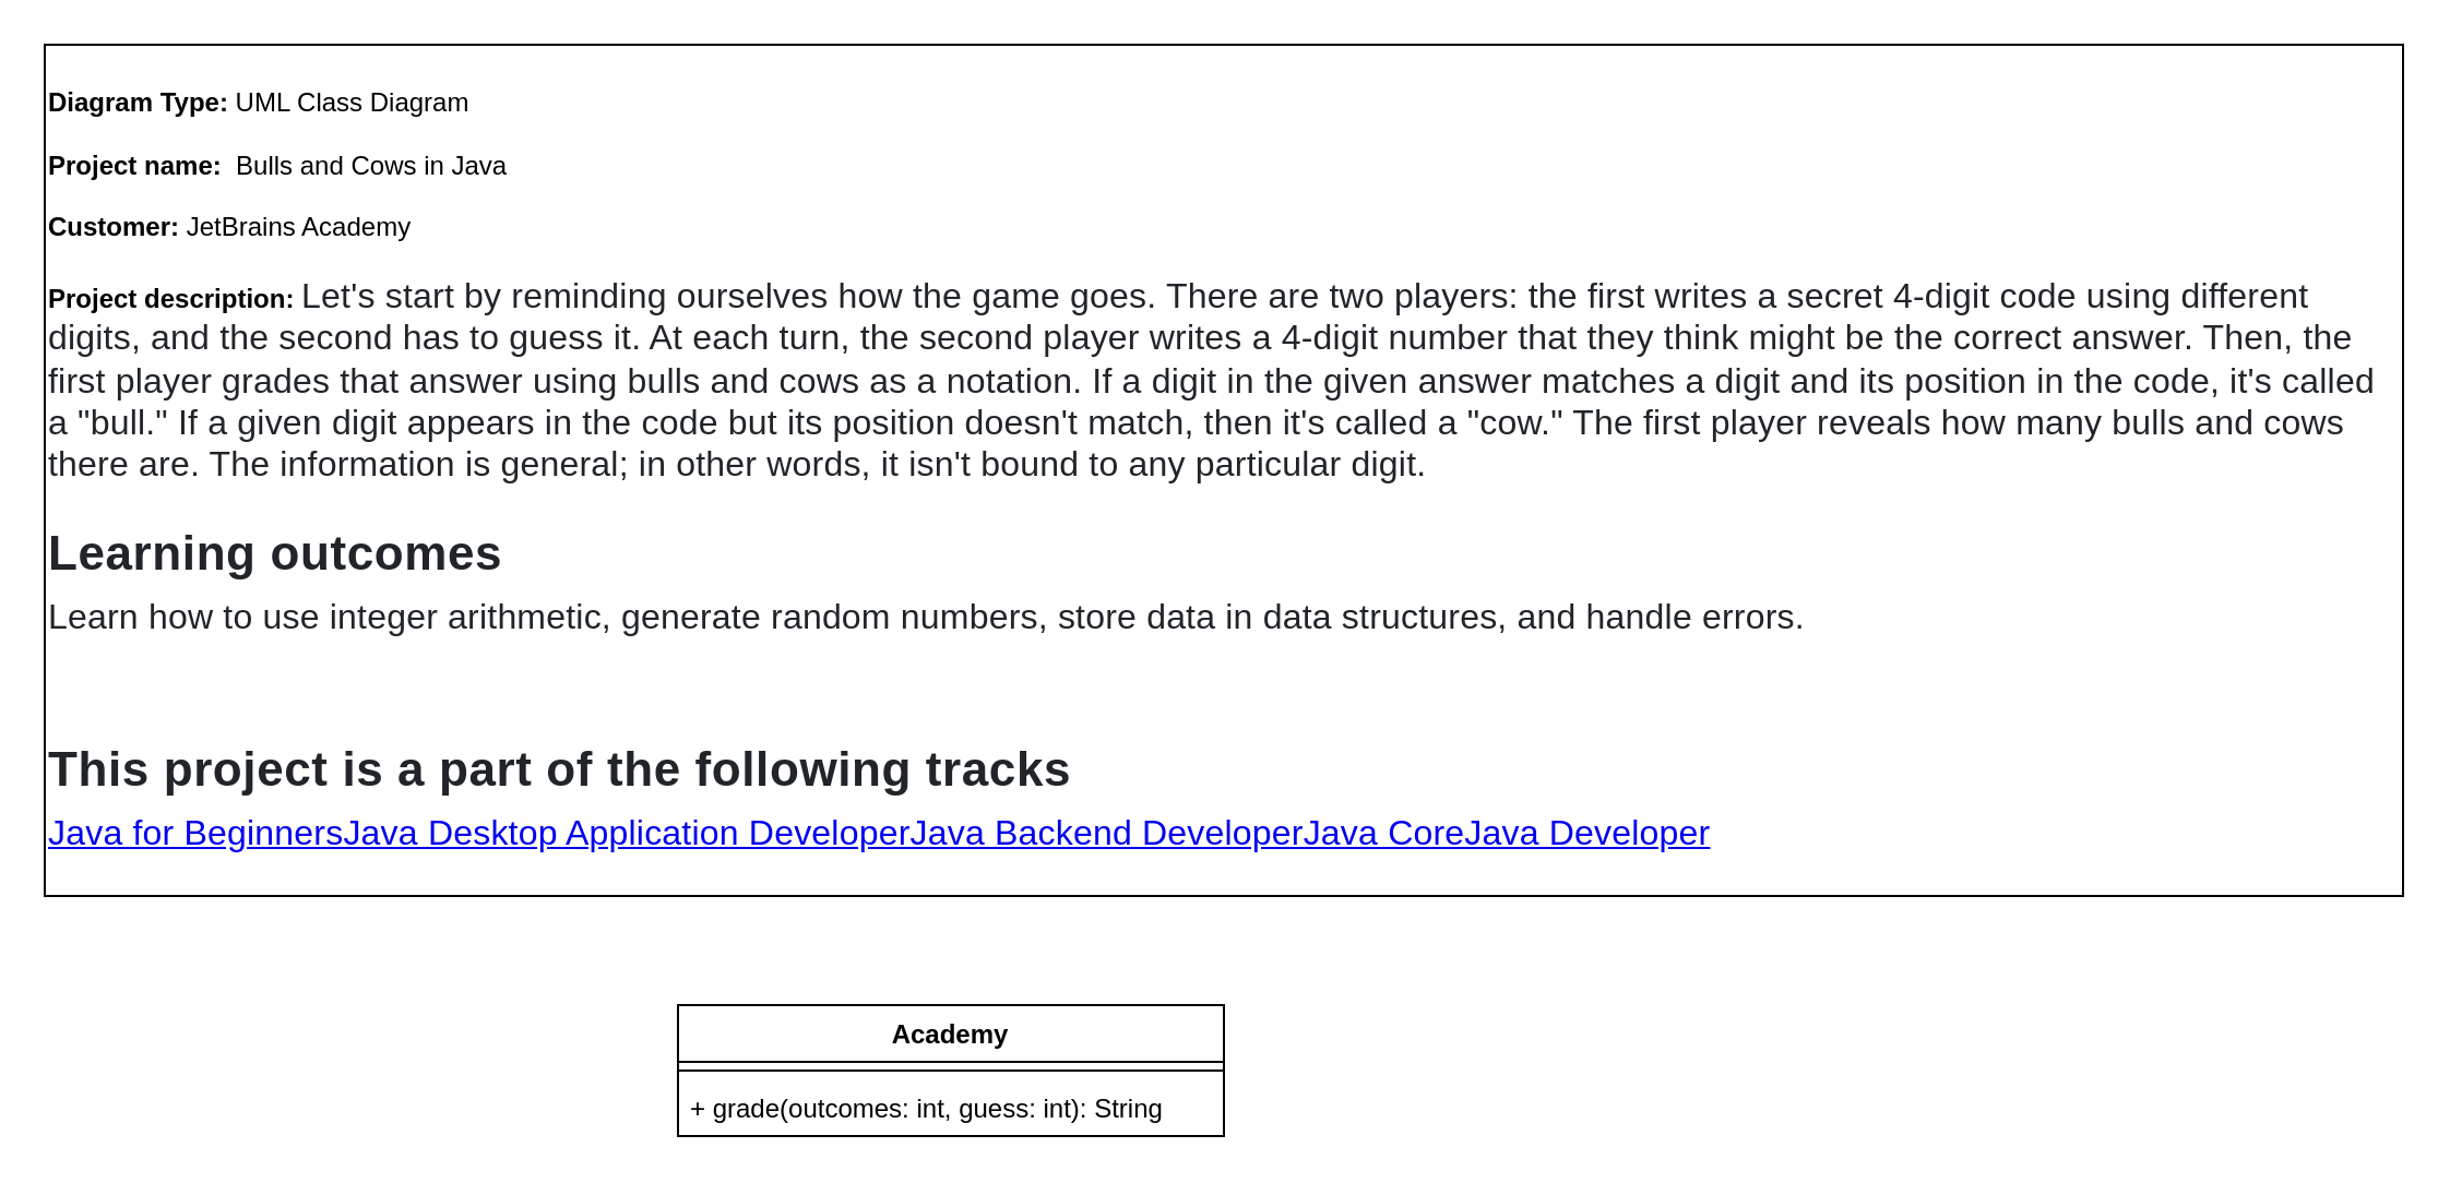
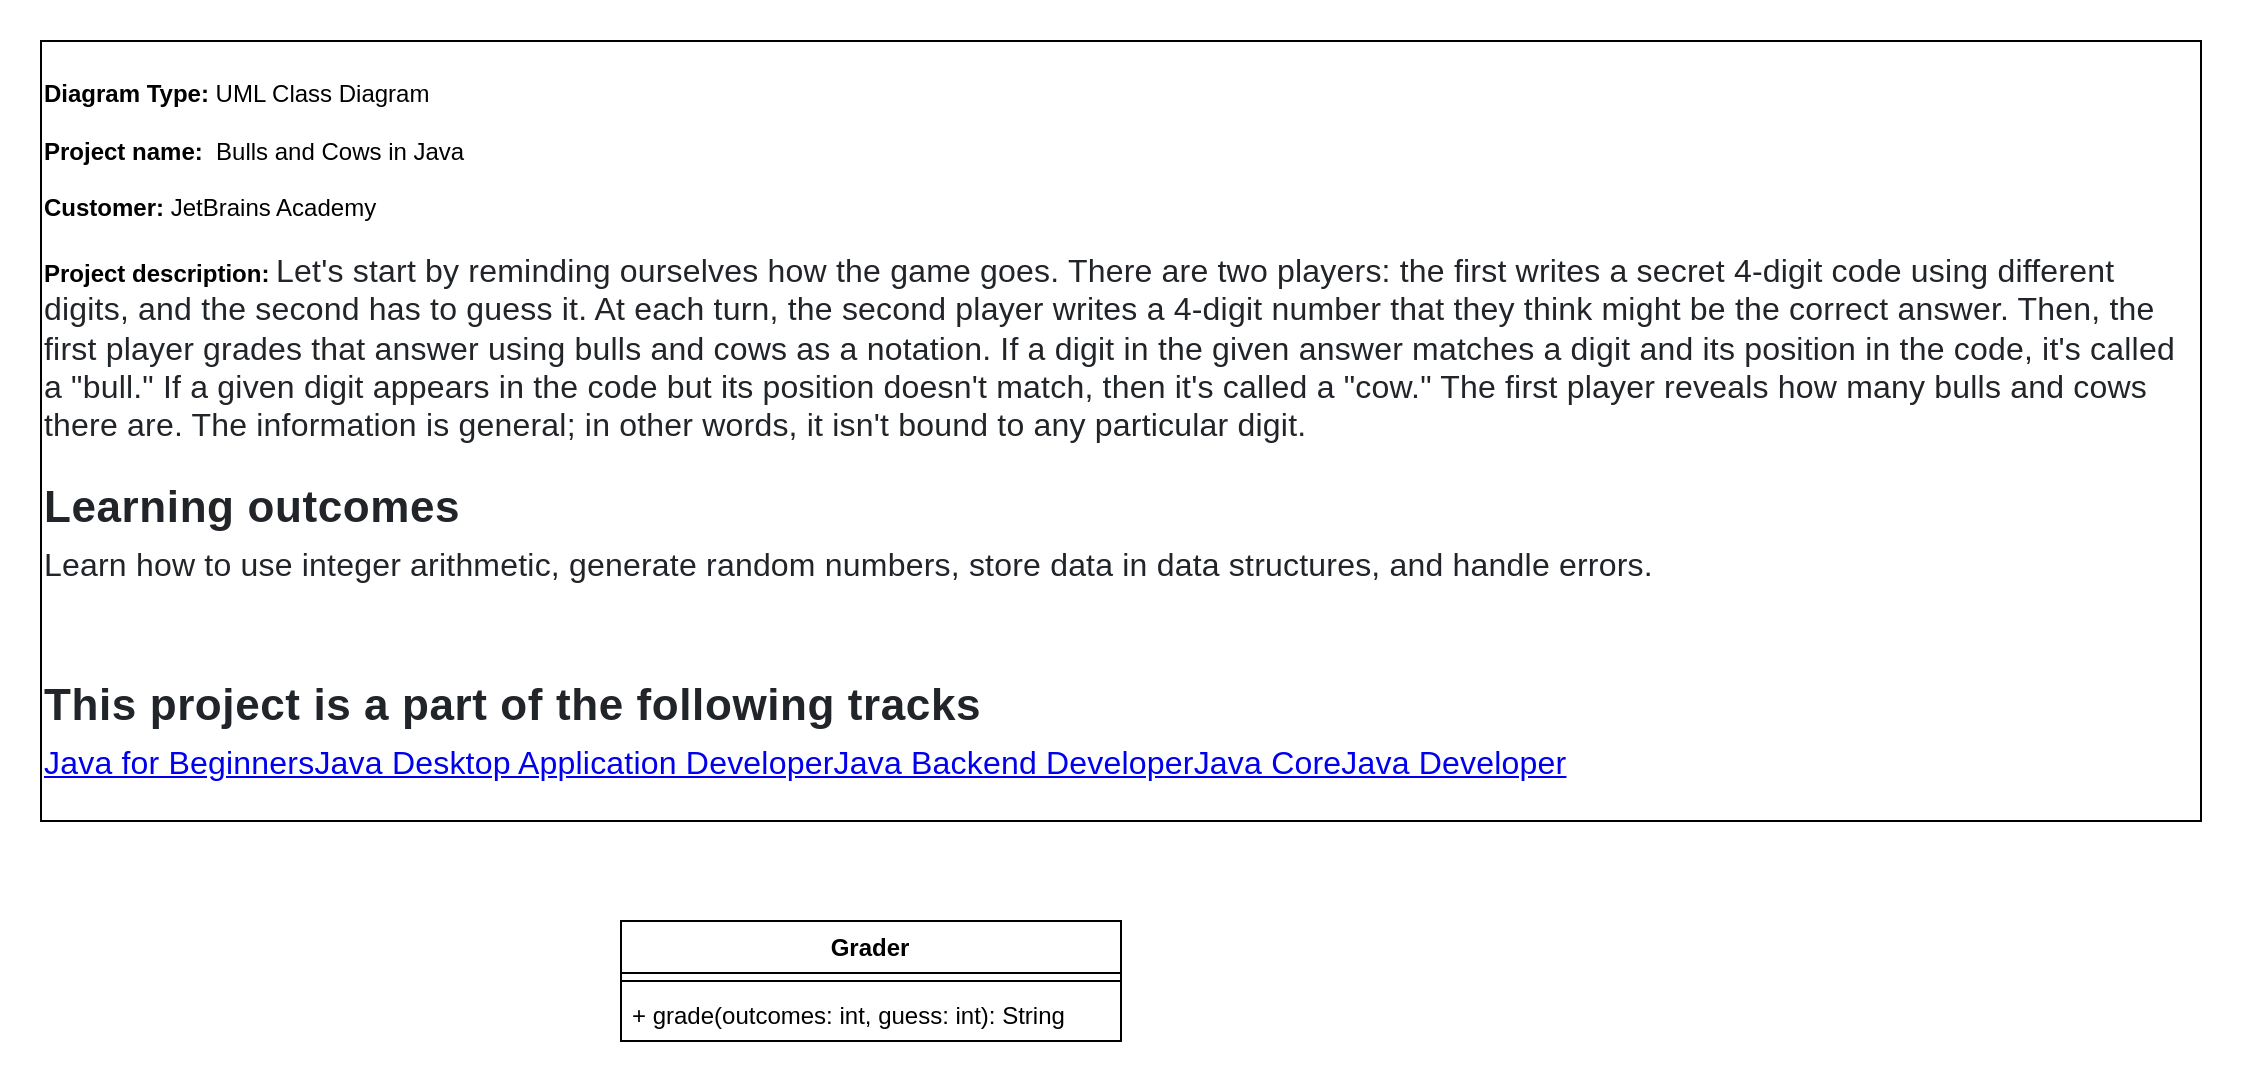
- <mxCell id="3" value="Academy" style="swimlane;fontStyle=1;align=center;verticalAlign=top;childLayout=stackLayout;horizontal=1;startSize=26;horizontalStack=0;resizeParent=1;resizeParentMax=0;resizeLast=0;collapsible=1;marginBottom=0;" vertex="1" parent="1"><mxGeometry x="310" y="460" width="250" height="60" as="geometry" /></mxCell>
+ <mxCell id="3" value="Grader" style="swimlane;fontStyle=1;align=center;verticalAlign=top;childLayout=stackLayout;horizontal=1;startSize=26;horizontalStack=0;resizeParent=1;resizeParentMax=0;resizeLast=0;collapsible=1;marginBottom=0;" vertex="1" parent="1"><mxGeometry x="310" y="460" width="250" height="60" as="geometry" /></mxCell>
